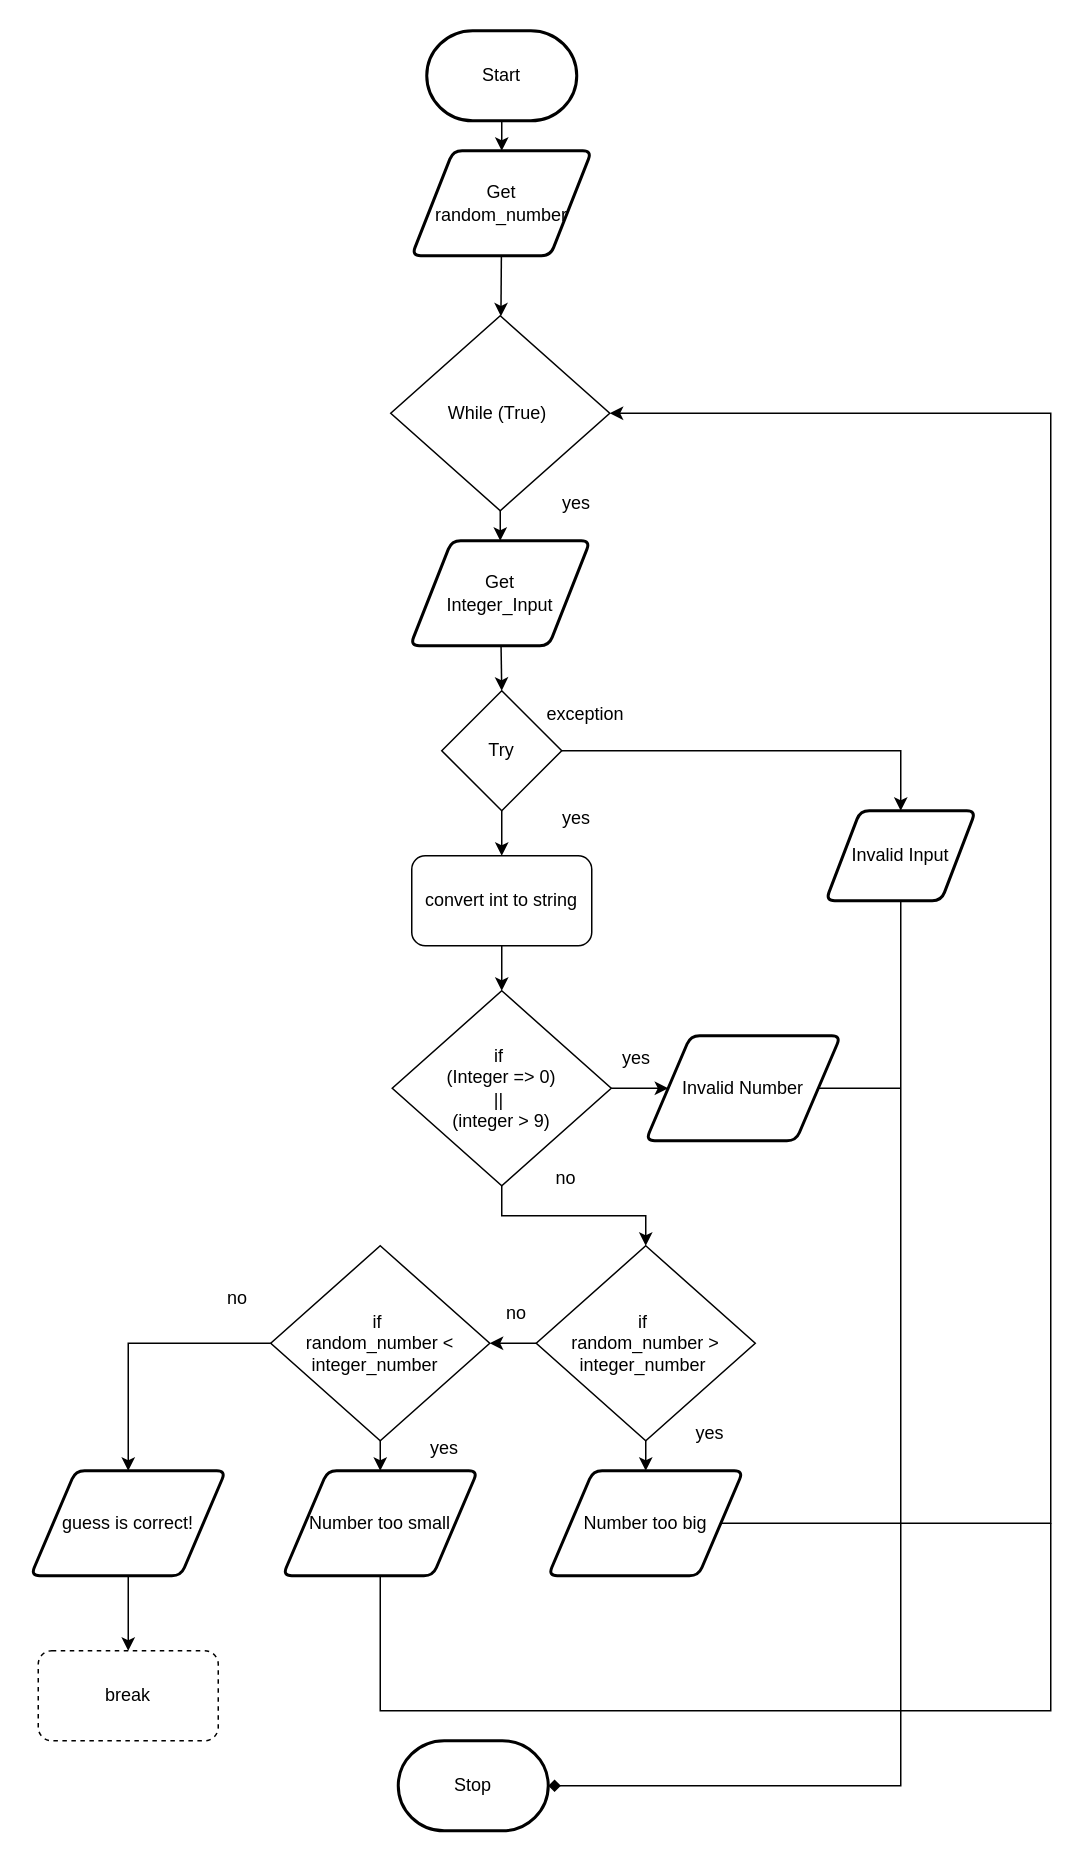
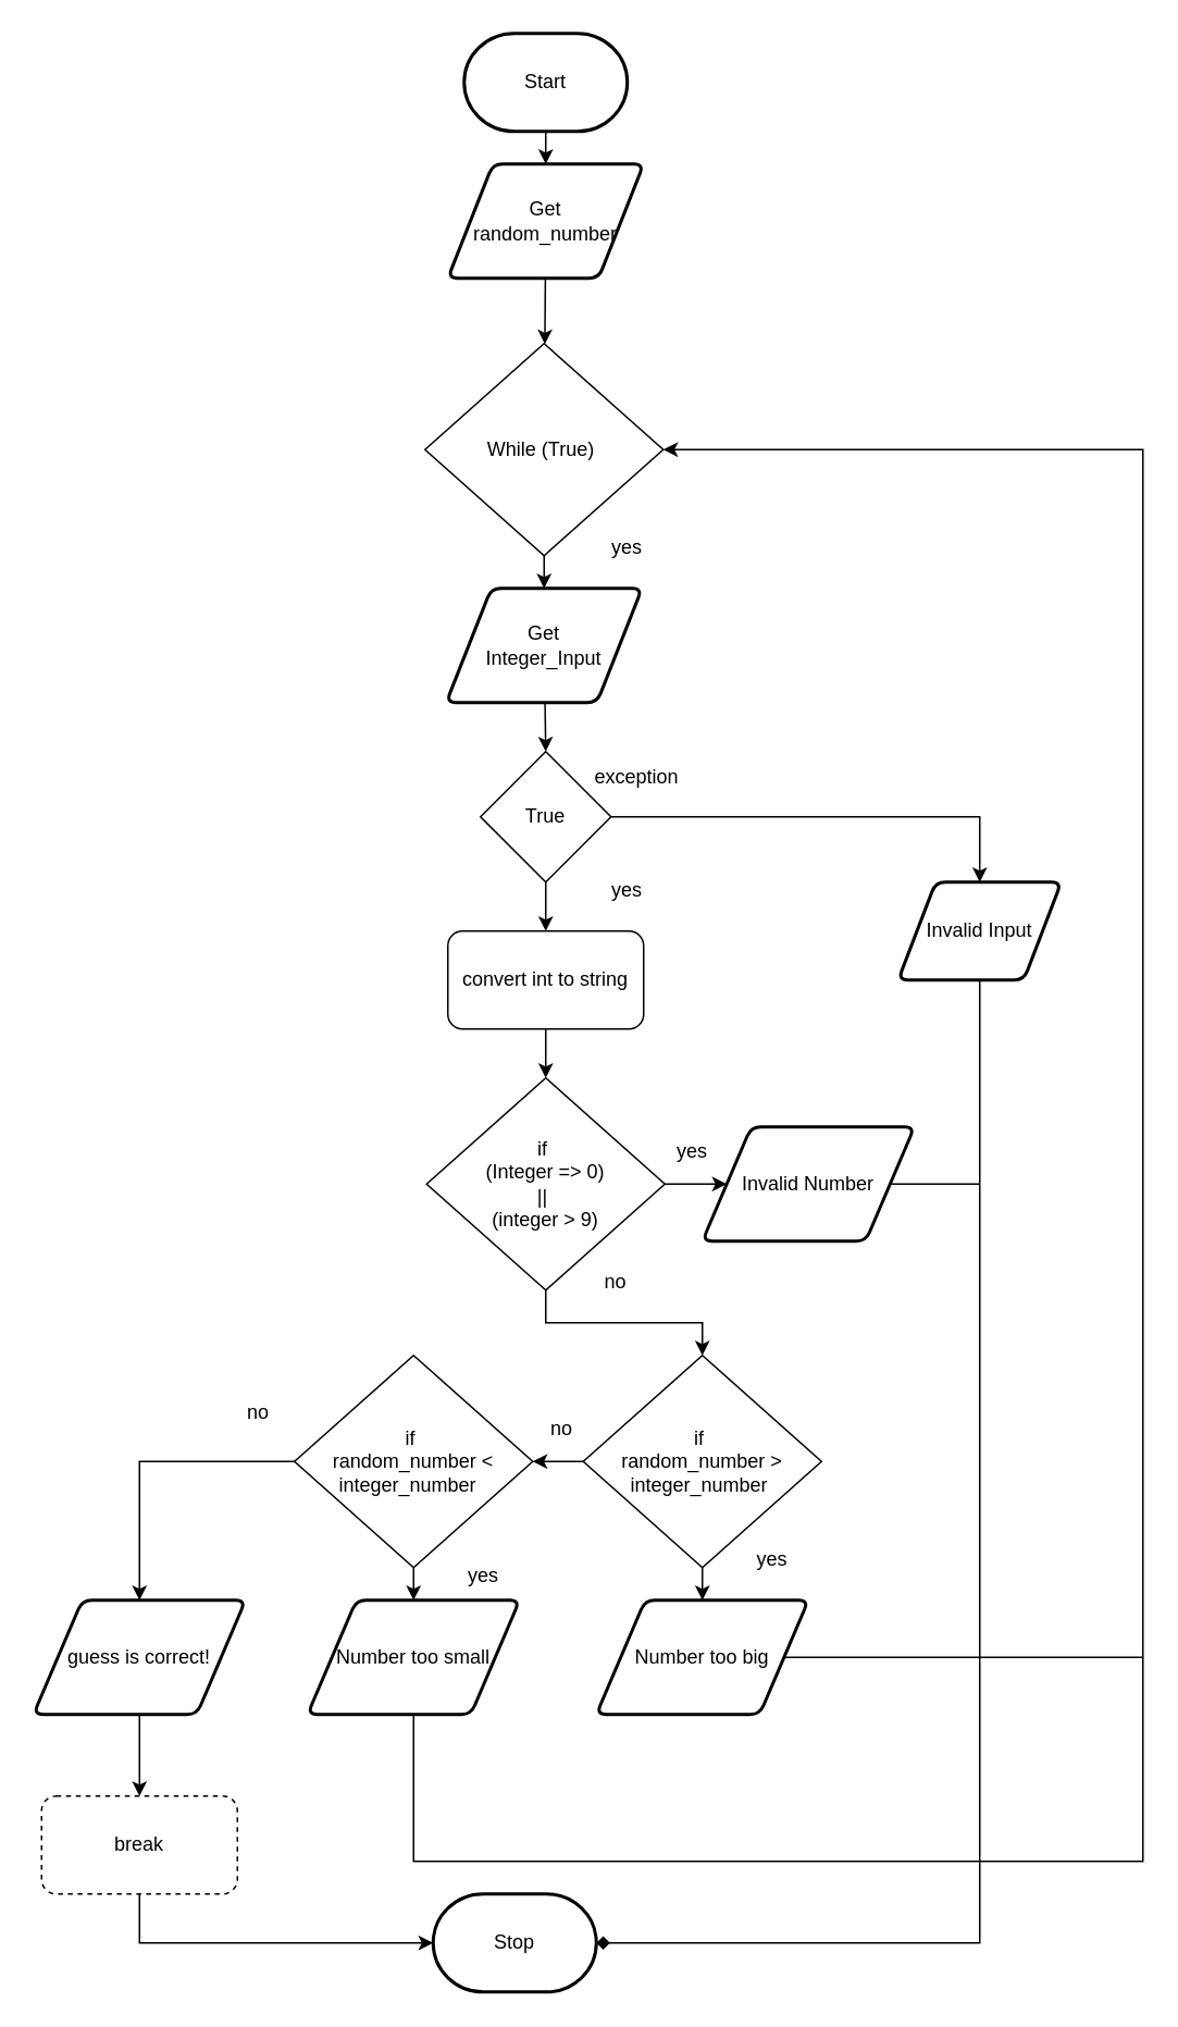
- <mxCell id="6" value="Try" style="rhombus;whiteSpace=wrap;html=1;" parent="1" vertex="1"><mxGeometry x="294" y="460" width="80" height="80" as="geometry" /></mxCell>
+ <mxCell id="6" value="True" style="rhombus;whiteSpace=wrap;html=1;" parent="1" vertex="1"><mxGeometry x="294" y="460" width="80" height="80" as="geometry" /></mxCell>
+ <mxCell id="38" style="edgeStyle=none;rounded=0;html=1;entryX=0;entryY=0.5;entryDx=0;entryDy=0;entryPerimeter=0;fontSize=12;endArrow=classic;endFill=1;exitX=0.5;exitY=1;exitDx=0;exitDy=0;" edge="1" parent="1" source="39" target="3"><mxGeometry relative="1" as="geometry"><Array as="points"><mxPoint x="85" y="1190" /></Array></mxGeometry></mxCell>
